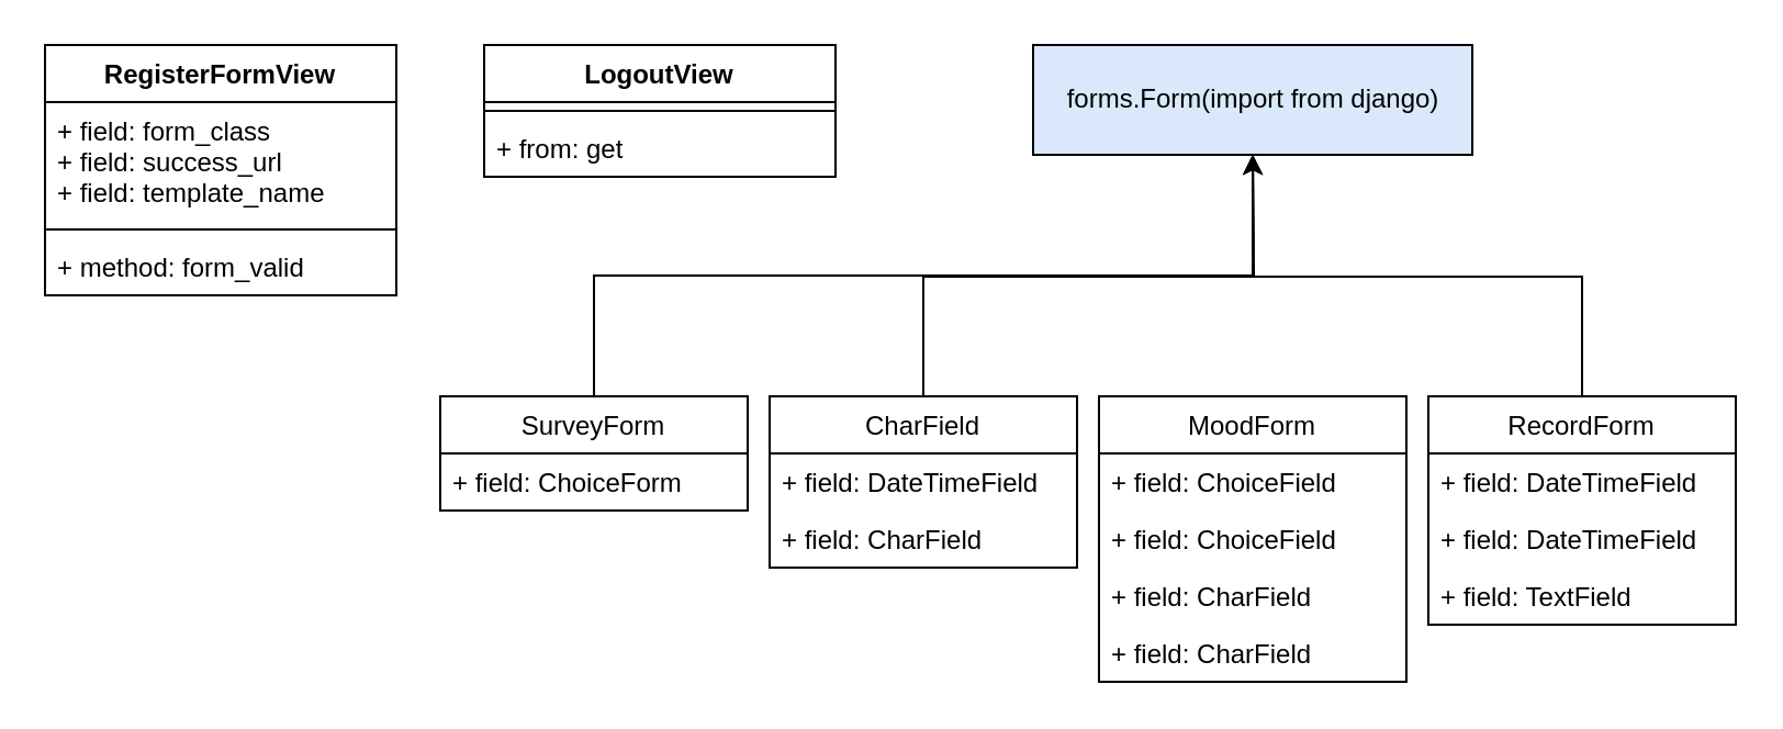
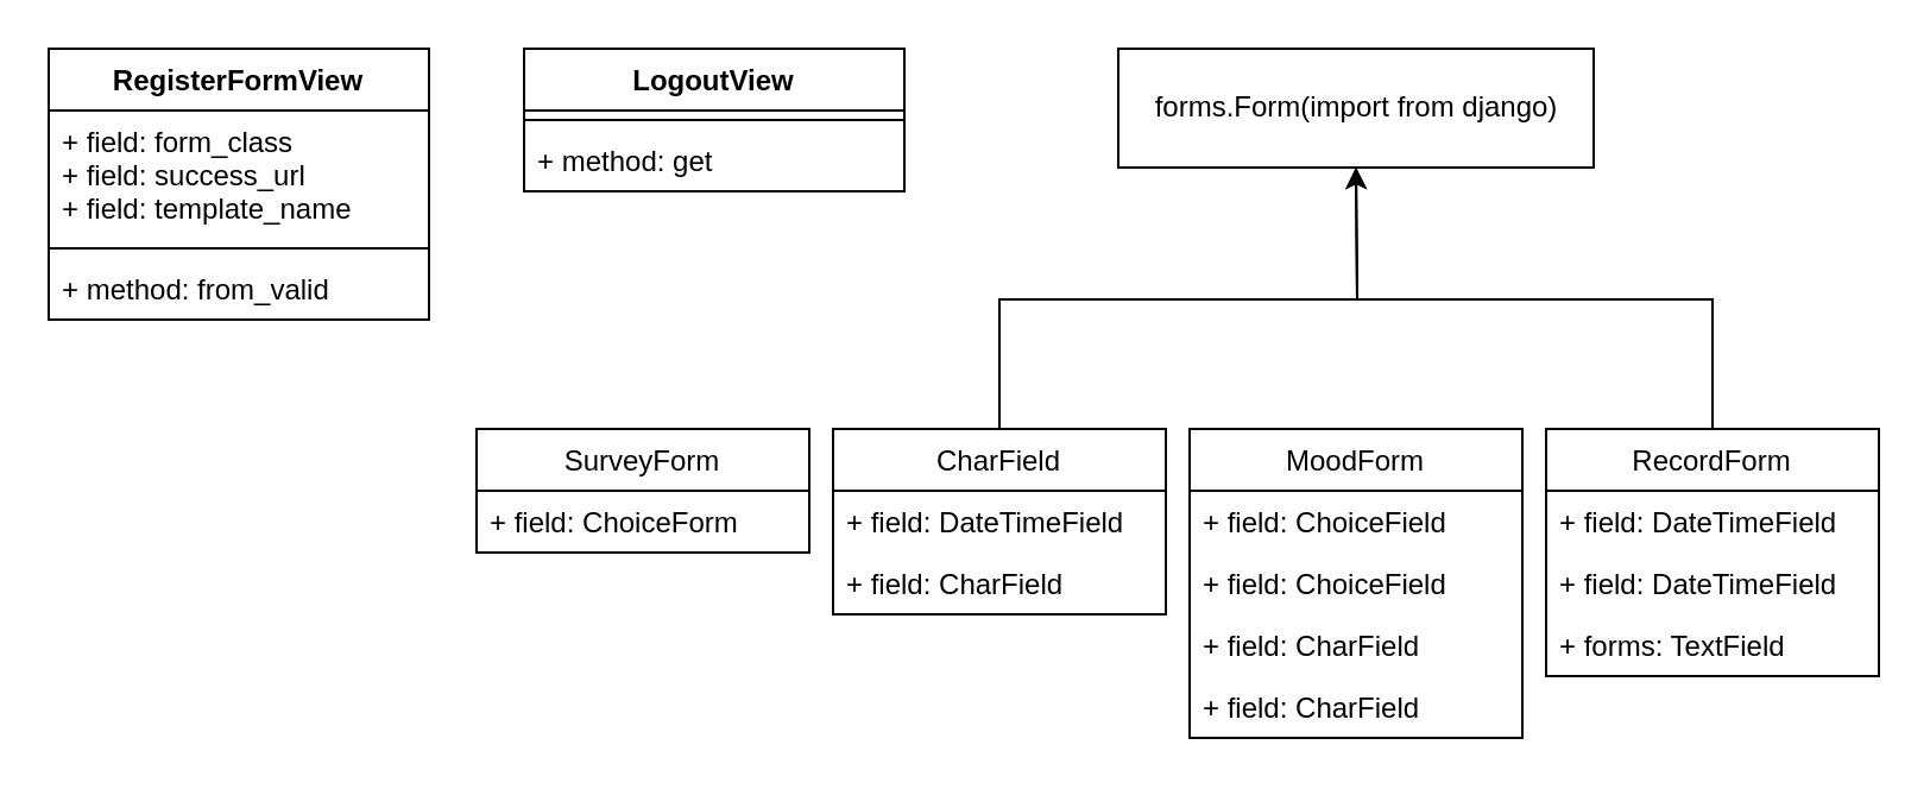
- <mxCell id="9" value="forms.Form(import from django)" style="html=1;fillColor=#dae8fc;" vertex="1" parent="1"><mxGeometry x="470" y="20" width="200" height="50" as="geometry" /></mxCell>
+ <mxCell id="9" value="forms.Form(import from django)" style="html=1;" vertex="1" parent="1"><mxGeometry x="470" y="20" width="200" height="50" as="geometry" /></mxCell>
- <mxCell id="4" value="+ from: get" style="text;strokeColor=none;fillColor=none;align=left;verticalAlign=top;spacingLeft=4;spacingRight=4;overflow=hidden;rotatable=0;points=[[0,0.5],[1,0.5]];portConstraint=eastwest;" vertex="1" parent="2"><mxGeometry y="34" width="160" height="26" as="geometry" /></mxCell>
+ <mxCell id="4" value="+ method: get" style="text;strokeColor=none;fillColor=none;align=left;verticalAlign=top;spacingLeft=4;spacingRight=4;overflow=hidden;rotatable=0;points=[[0,0.5],[1,0.5]];portConstraint=eastwest;" vertex="1" parent="2"><mxGeometry y="34" width="160" height="26" as="geometry" /></mxCell>
- <mxCell id="8" value="+ method: form_valid" style="text;strokeColor=none;fillColor=none;align=left;verticalAlign=top;spacingLeft=4;spacingRight=4;overflow=hidden;rotatable=0;points=[[0,0.5],[1,0.5]];portConstraint=eastwest;" vertex="1" parent="5"><mxGeometry y="88" width="160" height="26" as="geometry" /></mxCell>
+ <mxCell id="8" value="+ method: from_valid" style="text;strokeColor=none;fillColor=none;align=left;verticalAlign=top;spacingLeft=4;spacingRight=4;overflow=hidden;rotatable=0;points=[[0,0.5],[1,0.5]];portConstraint=eastwest;" vertex="1" parent="5"><mxGeometry y="88" width="160" height="26" as="geometry" /></mxCell>
- <mxCell id="24" style="edgeStyle=orthogonalEdgeStyle;rounded=0;orthogonalLoop=1;jettySize=auto;html=1;exitX=0.5;exitY=0;exitDx=0;exitDy=0;entryX=0.5;entryY=1;entryDx=0;entryDy=0;" edge="1" parent="1" source="25" target="9"><mxGeometry relative="1" as="geometry" /></mxCell>
- <mxCell id="14" value="+ field: TextField" style="text;strokeColor=none;fillColor=none;align=left;verticalAlign=top;spacingLeft=4;spacingRight=4;overflow=hidden;rotatable=0;points=[[0,0.5],[1,0.5]];portConstraint=eastwest;" vertex="1" parent="11"><mxGeometry y="78" width="140" height="26" as="geometry" /></mxCell>
+ <mxCell id="14" value="+ forms: TextField" style="text;strokeColor=none;fillColor=none;align=left;verticalAlign=top;spacingLeft=4;spacingRight=4;overflow=hidden;rotatable=0;points=[[0,0.5],[1,0.5]];portConstraint=eastwest;" vertex="1" parent="11"><mxGeometry y="78" width="140" height="26" as="geometry" /></mxCell>
